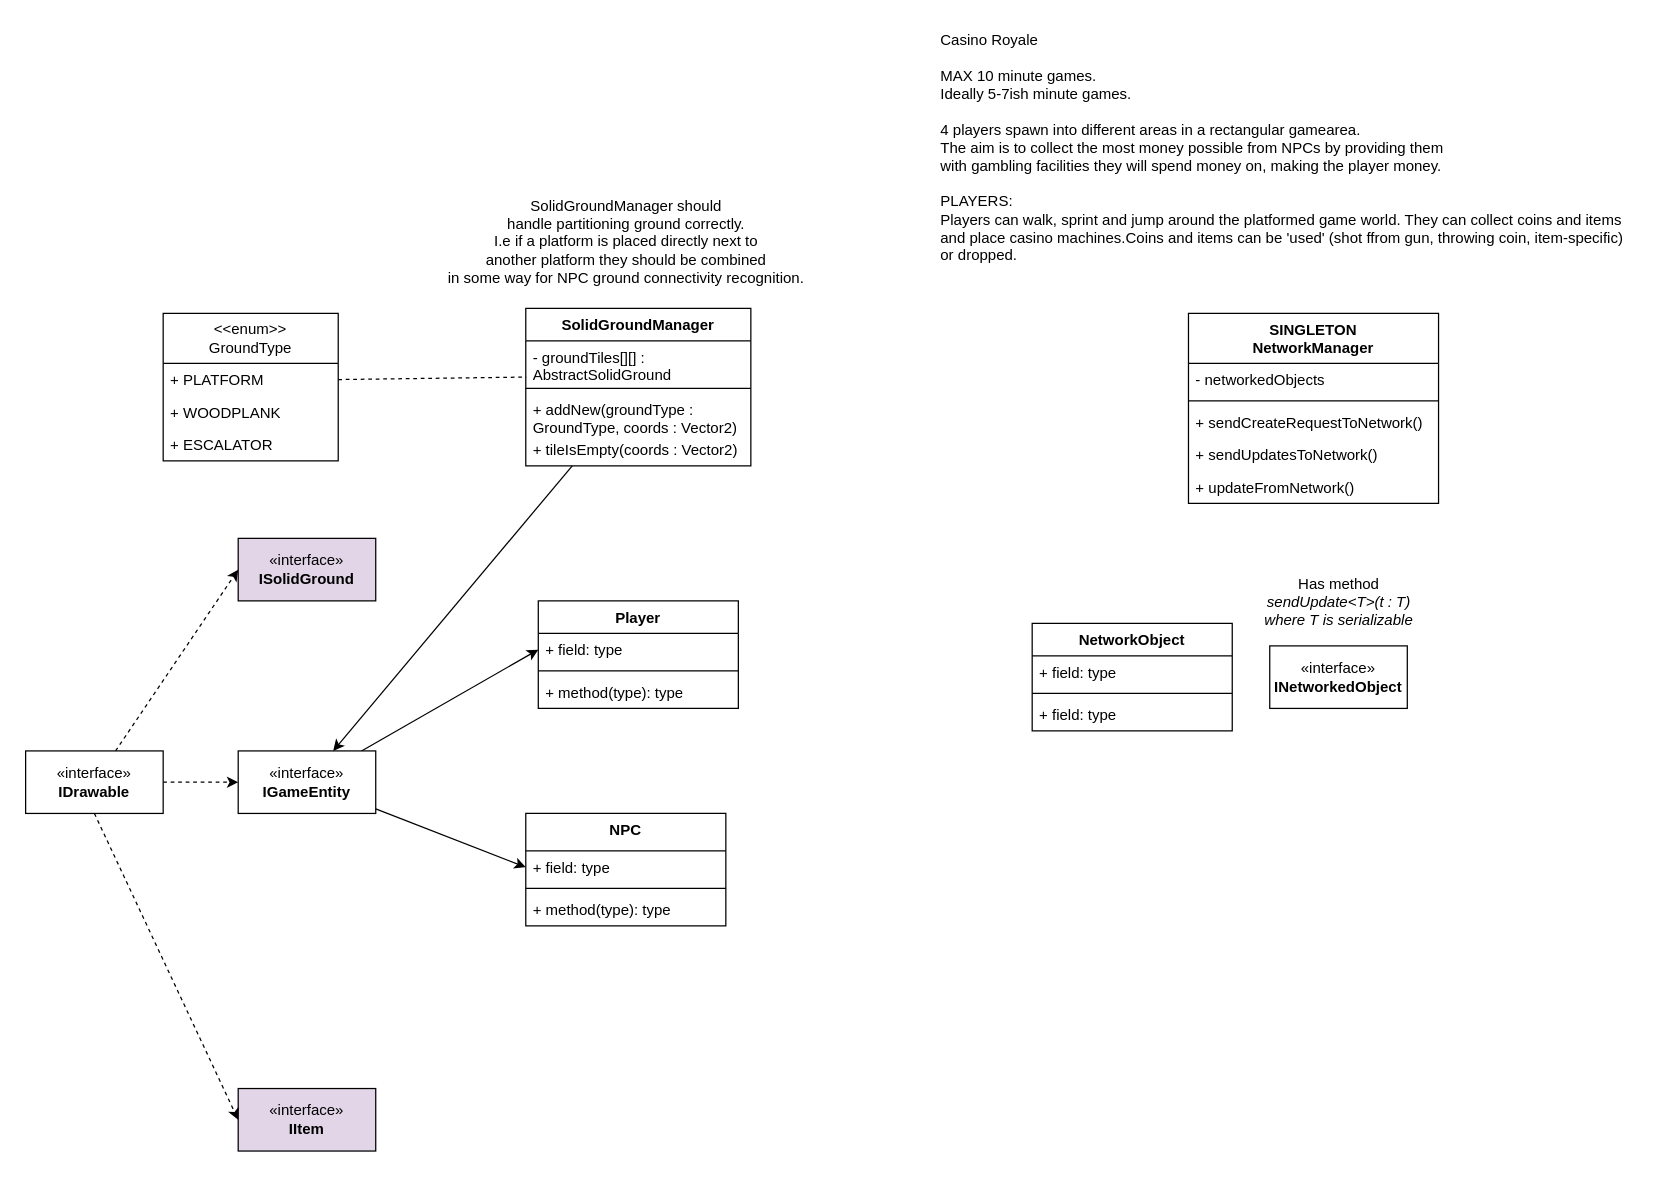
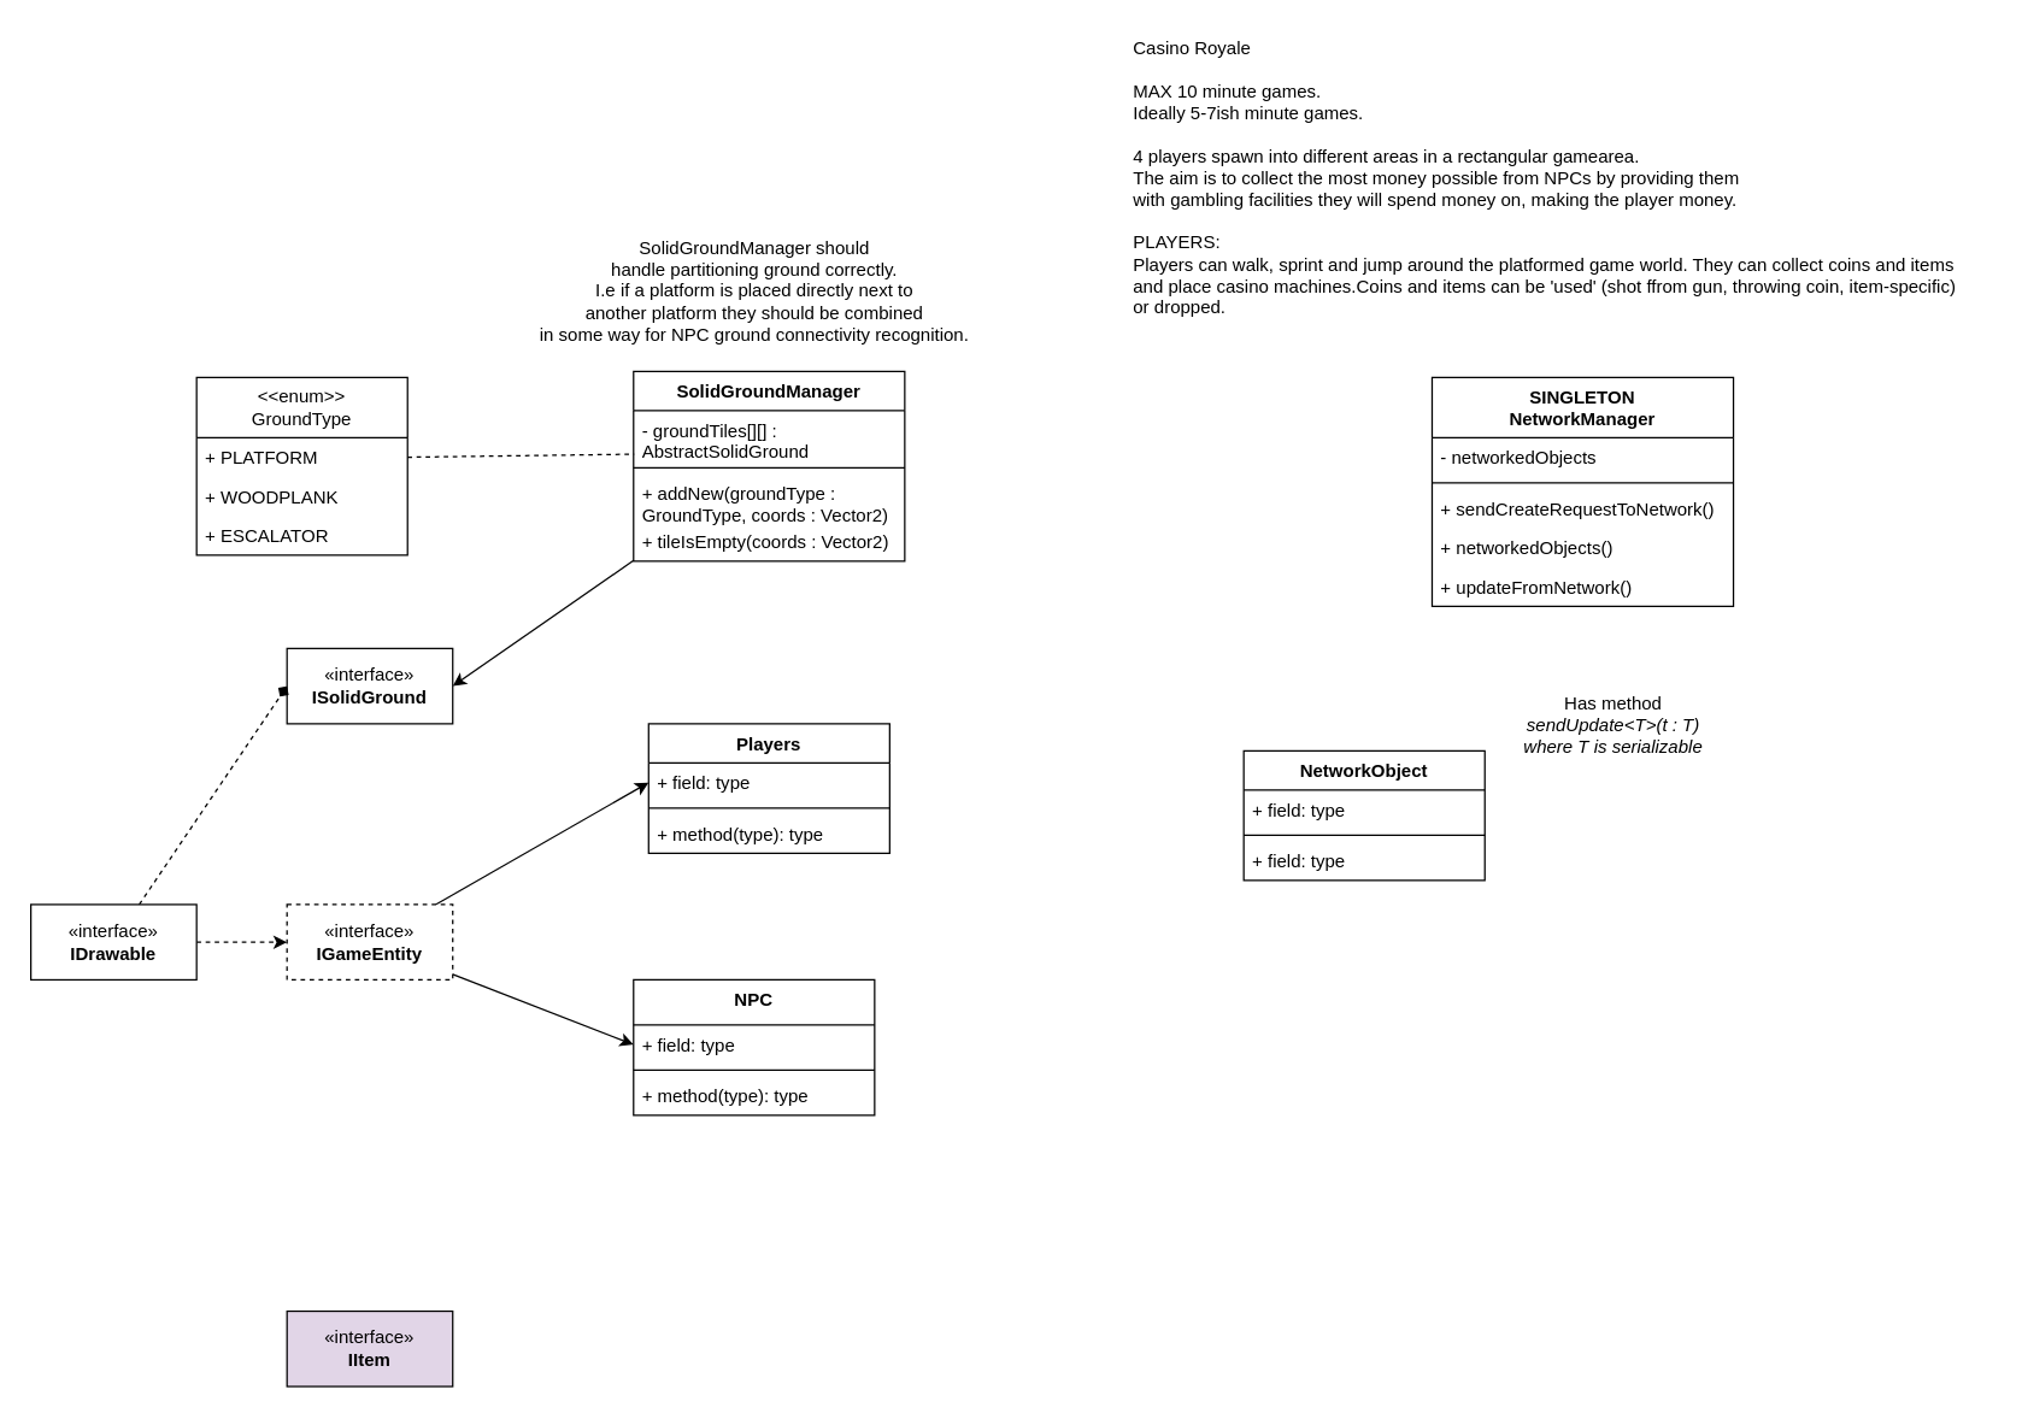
- <mxCell id="32" value="+ sendUpdatesToNetwork()&lt;div&gt;&lt;br&gt;&lt;/div&gt;" style="text;strokeColor=none;fillColor=none;align=left;verticalAlign=top;spacingLeft=4;spacingRight=4;overflow=hidden;rotatable=0;points=[[0,0.5],[1,0.5]];portConstraint=eastwest;whiteSpace=wrap;html=1;" vertex="1" parent="28"><mxGeometry y="100" width="200" height="26" as="geometry" /></mxCell>
+ <mxCell id="32" value="+ networkedObjects()&lt;div&gt;&lt;br&gt;&lt;/div&gt;" style="text;strokeColor=none;fillColor=none;align=left;verticalAlign=top;spacingLeft=4;spacingRight=4;overflow=hidden;rotatable=0;points=[[0,0.5],[1,0.5]];portConstraint=eastwest;whiteSpace=wrap;html=1;" vertex="1" parent="28"><mxGeometry y="100" width="200" height="26" as="geometry" /></mxCell>
- <mxCell id="3" value="«interface»&lt;br&gt;&lt;b&gt;ISolidGround&lt;/b&gt;" style="html=1;whiteSpace=wrap;fillColor=#e1d5e7;" vertex="1" parent="1"><mxGeometry x="190" y="430" width="110" height="50" as="geometry" /></mxCell>
+ <mxCell id="3" value="«interface»&lt;br&gt;&lt;b&gt;ISolidGround&lt;/b&gt;" style="html=1;whiteSpace=wrap;" vertex="1" parent="1"><mxGeometry x="190" y="430" width="110" height="50" as="geometry" /></mxCell>
- <mxCell id="12" style="edgeStyle=none;html=1;entryX=0;entryY=0.5;entryDx=0;entryDy=0;dashed=1;" edge="1" parent="1" source="15" target="3"><mxGeometry relative="1" as="geometry"><Array as="points" /></mxGeometry></mxCell>
+ <mxCell id="12" style="edgeStyle=none;html=1;entryX=0;entryY=0.5;entryDx=0;entryDy=0;dashed=1;endArrow=diamond;" edge="1" parent="1" source="15" target="3"><mxGeometry relative="1" as="geometry"><Array as="points" /></mxGeometry></mxCell>
- <mxCell id="16" style="edgeStyle=none;html=1;" edge="1" parent="1" source="17" target="6"><mxGeometry relative="1" as="geometry" /></mxCell>
+ <mxCell id="16" style="edgeStyle=none;html=1;entryX=1;entryY=0.5;entryDx=0;entryDy=0;" edge="1" parent="1" source="17" target="3"><mxGeometry relative="1" as="geometry" /></mxCell>
- <mxCell id="8" value="Player" style="swimlane;fontStyle=1;align=center;verticalAlign=top;childLayout=stackLayout;horizontal=1;startSize=26;horizontalStack=0;resizeParent=1;resizeParentMax=0;resizeLast=0;collapsible=1;marginBottom=0;whiteSpace=wrap;html=1;" vertex="1" parent="1"><mxGeometry x="430" y="480" width="160" height="86" as="geometry" /></mxCell>
+ <mxCell id="8" value="Players" style="swimlane;fontStyle=1;align=center;verticalAlign=top;childLayout=stackLayout;horizontal=1;startSize=26;horizontalStack=0;resizeParent=1;resizeParentMax=0;resizeLast=0;collapsible=1;marginBottom=0;whiteSpace=wrap;html=1;" vertex="1" parent="1"><mxGeometry x="430" y="480" width="160" height="86" as="geometry" /></mxCell>
- <mxCell id="23" value="«interface»&lt;br&gt;&lt;b&gt;INetworkedObject&lt;/b&gt;" style="html=1;whiteSpace=wrap;" vertex="1" parent="1"><mxGeometry x="1015" y="516" width="110" height="50" as="geometry" /></mxCell>
- <mxCell id="6" value="«interface»&lt;br&gt;&lt;b&gt;IGameEntity&lt;/b&gt;" style="html=1;whiteSpace=wrap;" vertex="1" parent="1"><mxGeometry x="190" y="600" width="110" height="50" as="geometry" /></mxCell>
+ <mxCell id="6" value="«interface»&lt;br&gt;&lt;b&gt;IGameEntity&lt;/b&gt;" style="html=1;whiteSpace=wrap;dashed=1;" vertex="1" parent="1"><mxGeometry x="190" y="600" width="110" height="50" as="geometry" /></mxCell>
- <mxCell id="14" style="edgeStyle=none;html=1;entryX=0;entryY=0.5;entryDx=0;entryDy=0;exitX=0.5;exitY=1;exitDx=0;exitDy=0;dashed=1;" edge="1" parent="1" source="15" target="7"><mxGeometry relative="1" as="geometry" /></mxCell>
